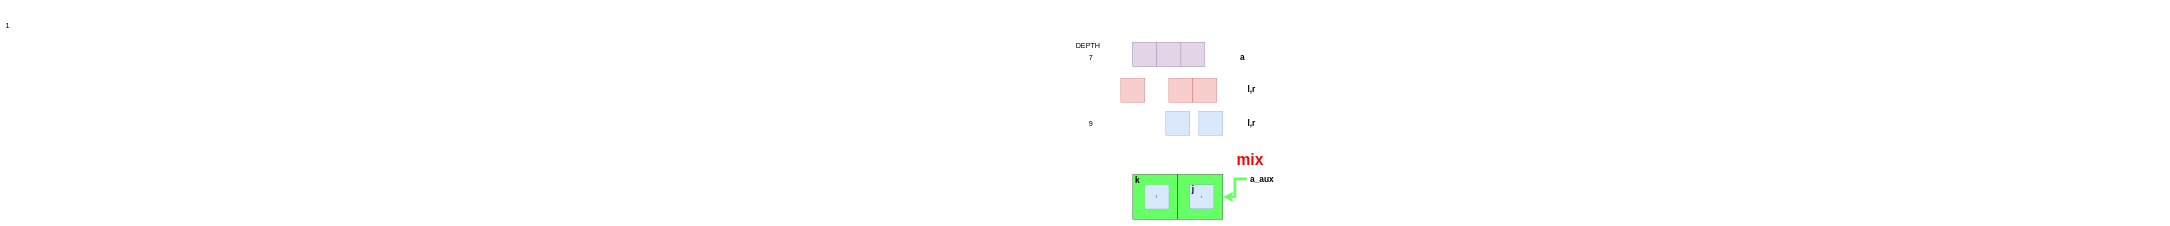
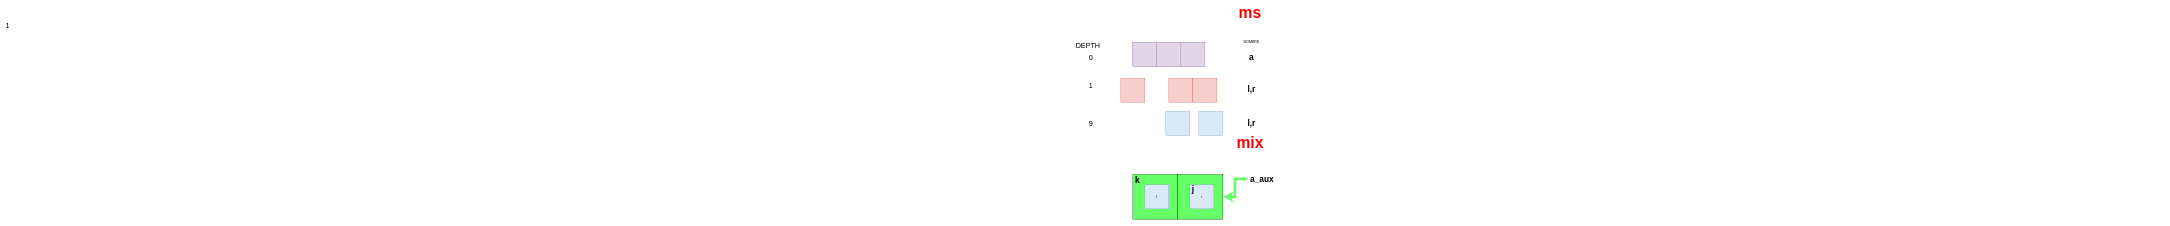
+ <mxCell id="22" value="&lt;font style=&quot;font-size: 52px&quot;&gt;ms&lt;/font&gt;" style="text;html=1;align=center;verticalAlign=middle;resizable=0;points=[];autosize=1;strokeColor=none;fontSize=24;fontStyle=1;fontColor=#FF0000;" vertex="1" parent="1"><mxGeometry x="4120" y="20" width="90" height="40" as="geometry" /></mxCell>
+ <mxCell id="14" value="NOMBRE" style="text;html=1;align=center;verticalAlign=middle;resizable=0;points=[];autosize=1;strokeColor=none;" vertex="1" parent="1"><mxGeometry x="4135" y="130" width="70" height="20" as="geometry" /></mxCell>
- <mxCell id="18" value="7" style="text;html=1;align=center;verticalAlign=middle;resizable=0;points=[];autosize=1;strokeColor=none;fontSize=24;" vertex="1" parent="1"><mxGeometry x="3620" y="175" width="30" height="30" as="geometry" /></mxCell>
+ <mxCell id="18" value="0" style="text;html=1;align=center;verticalAlign=middle;resizable=0;points=[];autosize=1;strokeColor=none;fontSize=24;" vertex="1" parent="1"><mxGeometry x="3620" y="175" width="30" height="30" as="geometry" /></mxCell>
- <mxCell id="3" value="&lt;font style=&quot;font-size: 28px&quot;&gt;a&lt;/font&gt;" style="text;html=1;align=center;verticalAlign=middle;resizable=0;points=[];autosize=1;strokeColor=none;fontStyle=1" vertex="1" parent="1"><mxGeometry x="4125" y="175" width="30" height="30" as="geometry" /></mxCell>
+ <mxCell id="3" value="&lt;font style=&quot;font-size: 28px&quot;&gt;a&lt;/font&gt;" style="text;html=1;align=center;verticalAlign=middle;resizable=0;points=[];autosize=1;strokeColor=none;fontStyle=1" vertex="1" parent="1"><mxGeometry x="4155" y="175" width="30" height="30" as="geometry" /></mxCell>
+ <mxCell id="21" value="1" style="text;html=1;align=center;verticalAlign=middle;resizable=0;points=[];autosize=1;strokeColor=none;fontSize=24;" vertex="1" parent="1"><mxGeometry x="3620" y="270" width="30" height="30" as="geometry" /></mxCell>
- <mxCell id="23" value="&lt;font style=&quot;font-size: 52px&quot;&gt;mix&lt;/font&gt;" style="text;html=1;align=center;verticalAlign=middle;resizable=0;points=[];autosize=1;strokeColor=none;fontSize=24;fontStyle=1;fontColor=#FF0000;" vertex="1" parent="1"><mxGeometry x="4110" y="510" width="110" height="40" as="geometry" /></mxCell>
+ <mxCell id="23" value="&lt;font style=&quot;font-size: 52px&quot;&gt;mix&lt;/font&gt;" style="text;html=1;align=center;verticalAlign=middle;resizable=0;points=[];autosize=1;strokeColor=none;fontSize=24;fontStyle=1;fontColor=#FF0000;" vertex="1" parent="1"><mxGeometry x="4110" y="455" width="110" height="40" as="geometry" /></mxCell>
- <mxCell id="24" value="l" style="whiteSpace=wrap;html=1;aspect=fixed;fillColor=#dae8fc;strokeColor=#6c8ebf;dashed=1;" vertex="1" parent="1"><mxGeometry x="3815" y="615" width="80" height="80" as="geometry" /></mxCell>
+ <mxCell id="24" value="l" style="whiteSpace=wrap;html=1;aspect=fixed;fillColor=#dae8fc;strokeColor=#6c8ebf;" vertex="1" parent="1"><mxGeometry x="3815" y="615" width="80" height="80" as="geometry" /></mxCell>
